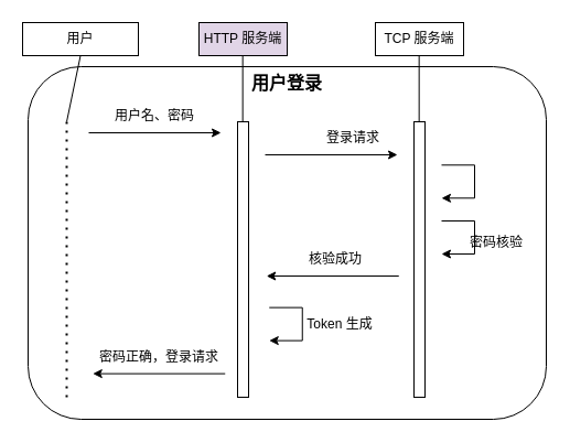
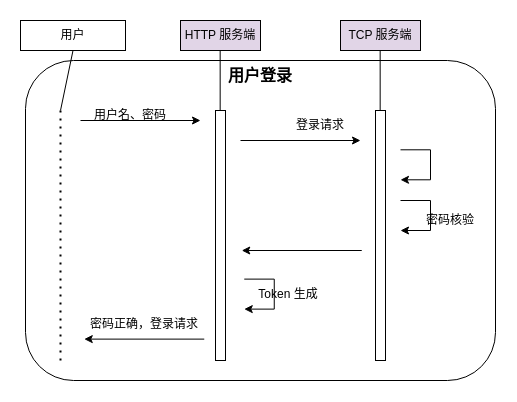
- <mxCell id="5" value="TCP 服务端" style="rounded=0;whiteSpace=wrap;html=1;" parent="1" vertex="1"><mxGeometry x="340" y="20" width="80" height="30" as="geometry" /></mxCell>
+ <mxCell id="5" value="TCP 服务端" style="rounded=0;whiteSpace=wrap;html=1;fillColor=#e1d5e7;" parent="1" vertex="1"><mxGeometry x="340" y="20" width="80" height="30" as="geometry" /></mxCell>
- <mxCell id="10" value="用户名、密码" style="text;html=1;strokeColor=none;fillColor=none;align=center;verticalAlign=middle;whiteSpace=wrap;rounded=0;" parent="1" vertex="1"><mxGeometry x="100" y="90" width="80" height="30" as="geometry" /></mxCell>
+ <mxCell id="10" value="用户名、密码" style="text;html=1;strokeColor=none;fillColor=none;align=center;verticalAlign=middle;whiteSpace=wrap;rounded=0;" parent="1" vertex="1"><mxGeometry x="90" y="100" width="80" height="30" as="geometry" /></mxCell>
- <mxCell id="19" value="核验成功" style="text;html=1;strokeColor=none;fillColor=none;align=center;verticalAlign=middle;whiteSpace=wrap;rounded=0;dashed=1;" parent="1" vertex="1"><mxGeometry x="273.75" y="220" width="60" height="30" as="geometry" /></mxCell>
- <mxCell id="21" value="Token 生成" style="text;html=1;strokeColor=none;fillColor=none;align=center;verticalAlign=middle;whiteSpace=wrap;rounded=0;" parent="1" vertex="1"><mxGeometry x="273.75" y="278.62" width="67.5" height="30" as="geometry" /></mxCell>
+ <mxCell id="21" value="Token 生成" style="text;html=1;strokeColor=none;fillColor=none;align=center;verticalAlign=middle;whiteSpace=wrap;rounded=0;" parent="1" vertex="1"><mxGeometry x="253.75" y="278.62" width="67.5" height="30" as="geometry" /></mxCell>
